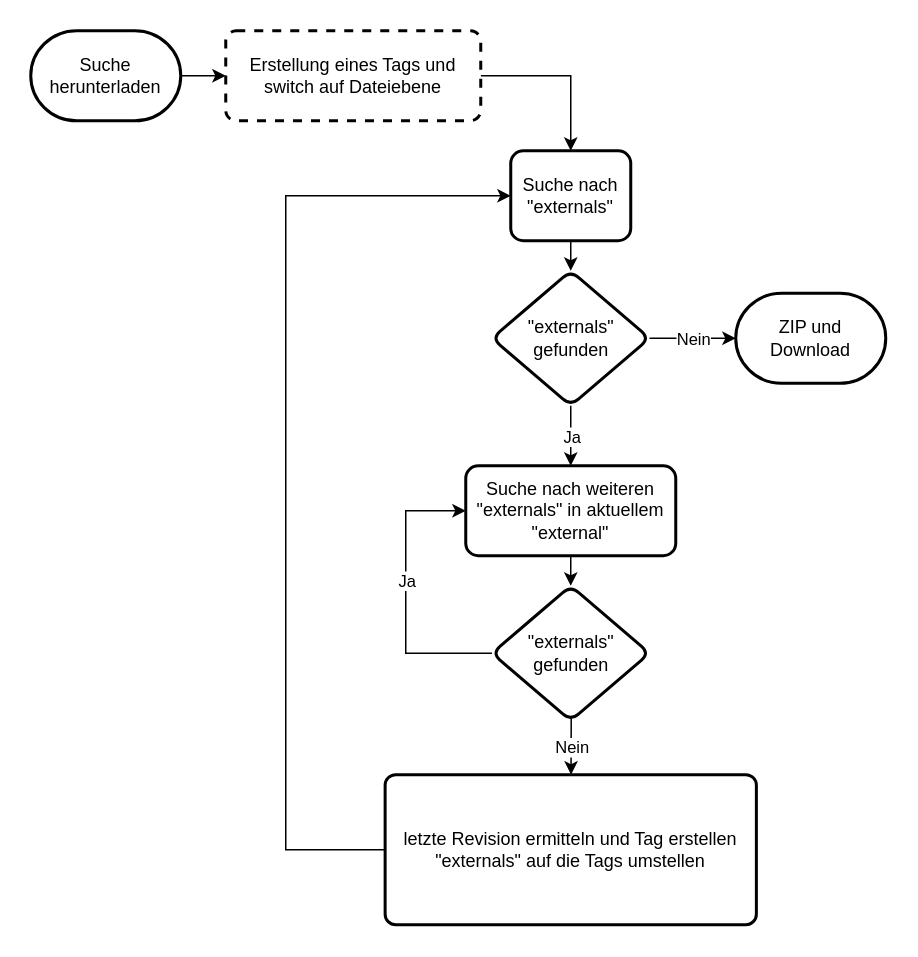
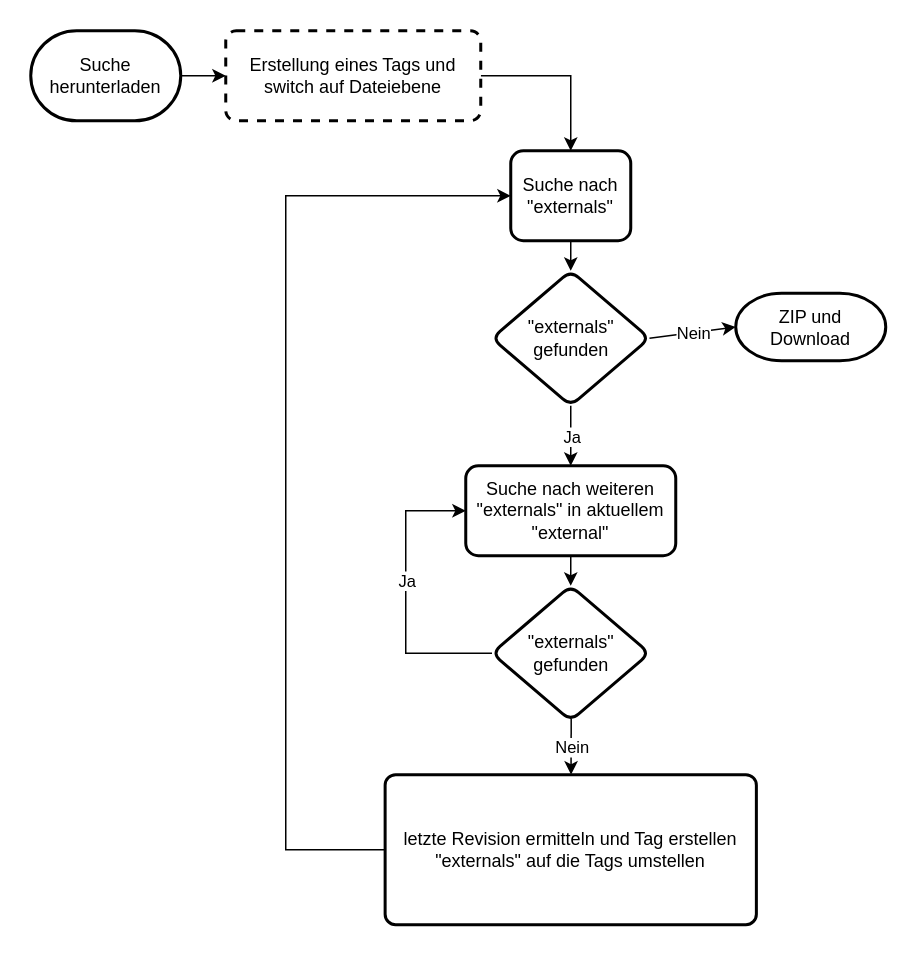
- <mxCell id="7" value="ZIP und Download" style="strokeWidth=2;html=1;shape=mxgraph.flowchart.terminator;whiteSpace=wrap;" parent="1" vertex="1"><mxGeometry x="490" y="195" width="100" height="60" as="geometry" /></mxCell>
+ <mxCell id="7" value="ZIP und Download" style="strokeWidth=2;html=1;shape=mxgraph.flowchart.terminator;whiteSpace=wrap;" parent="1" vertex="1"><mxGeometry x="490" y="195" width="100" height="45" as="geometry" /></mxCell>
